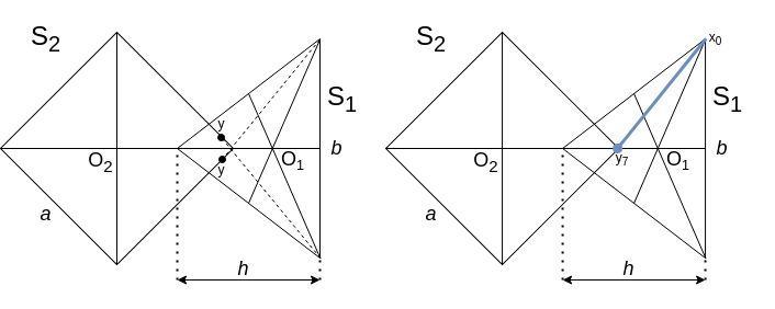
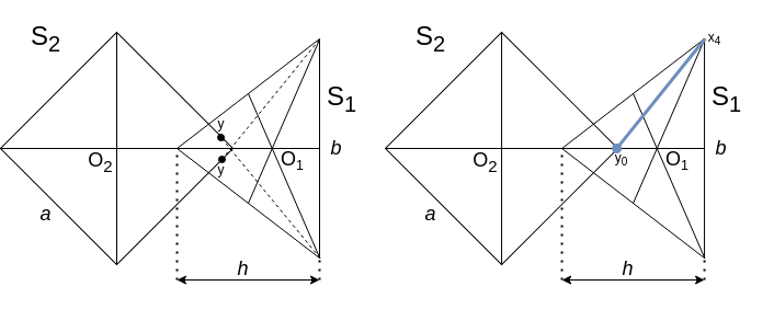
- <mxCell id="42" value="x&lt;sub&gt;0&lt;br&gt;&lt;/sub&gt;" style="text;html=1;align=center;verticalAlign=middle;resizable=0;points=[];autosize=1;strokeColor=none;fillColor=none;" vertex="1" parent="1"><mxGeometry x="635" y="25" width="30" height="20" as="geometry" /></mxCell>
+ <mxCell id="42" value="x&lt;sub&gt;4&lt;br&gt;&lt;/sub&gt;" style="text;html=1;align=center;verticalAlign=middle;resizable=0;points=[];autosize=1;strokeColor=none;fillColor=none;" vertex="1" parent="1"><mxGeometry x="635" y="25" width="30" height="20" as="geometry" /></mxCell>
- <mxCell id="39" value="y&lt;sub&gt;7&lt;/sub&gt;" style="text;html=1;align=center;verticalAlign=middle;resizable=0;points=[];autosize=1;strokeColor=none;fillColor=none;" vertex="1" parent="1"><mxGeometry x="550" y="135" width="30" height="20" as="geometry" /></mxCell>
+ <mxCell id="39" value="y&lt;sub&gt;0&lt;/sub&gt;" style="text;html=1;align=center;verticalAlign=middle;resizable=0;points=[];autosize=1;strokeColor=none;fillColor=none;" vertex="1" parent="1"><mxGeometry x="550" y="135" width="30" height="20" as="geometry" /></mxCell>
